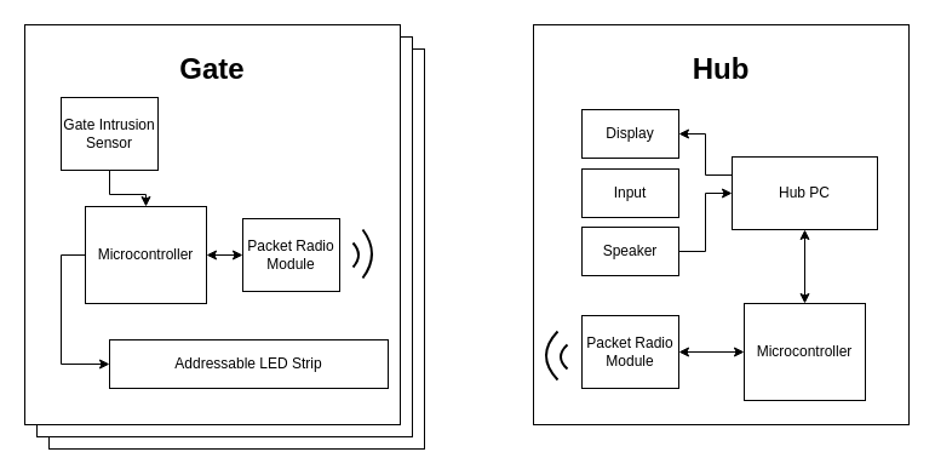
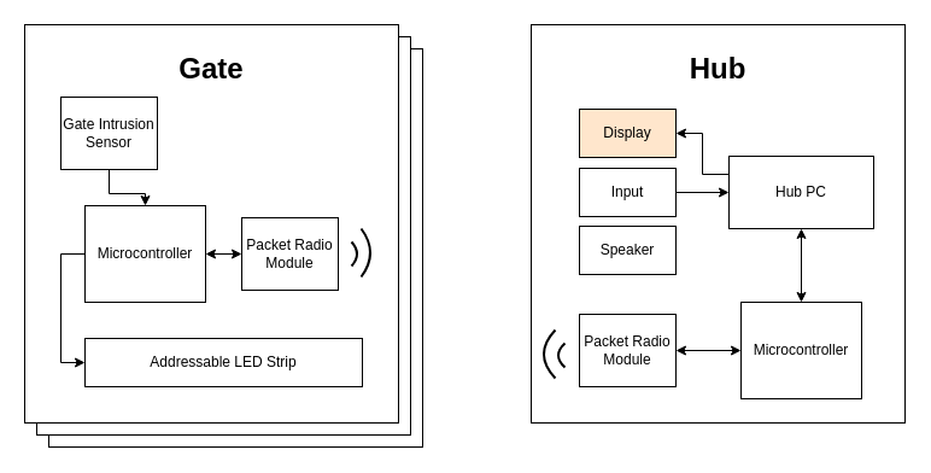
- <mxCell id="32" value="Display" style="rounded=0;whiteSpace=wrap;html=1;" vertex="1" parent="1"><mxGeometry x="480" y="90" width="80" height="40" as="geometry" /></mxCell>
+ <mxCell id="32" value="Display" style="rounded=0;whiteSpace=wrap;html=1;fillColor=#ffe6cc;" vertex="1" parent="1"><mxGeometry x="480" y="90" width="80" height="40" as="geometry" /></mxCell>
- <mxCell id="29" style="edgeStyle=orthogonalEdgeStyle;rounded=0;orthogonalLoop=1;jettySize=auto;html=1;exitX=0;exitY=0.5;exitDx=0;exitDy=0;startArrow=classic;startFill=1;endArrow=none;endFill=0;strokeWidth=1;" edge="1" parent="1" source="31" target="34"><mxGeometry relative="1" as="geometry" /></mxCell>
+ <mxCell id="29" style="edgeStyle=orthogonalEdgeStyle;rounded=0;orthogonalLoop=1;jettySize=auto;html=1;exitX=0;exitY=0.5;exitDx=0;exitDy=0;entryX=1;entryY=0.5;entryDx=0;entryDy=0;startArrow=classic;startFill=1;endArrow=none;endFill=0;strokeWidth=1;" edge="1" parent="1" source="31" target="33"><mxGeometry relative="1" as="geometry" /></mxCell>
- <mxCell id="15" value="Addressable LED Strip" style="rounded=0;whiteSpace=wrap;html=1;" parent="5" vertex="1"><mxGeometry x="70" y="260" width="230" height="40" as="geometry" /></mxCell>
+ <mxCell id="15" value="Addressable LED Strip" style="rounded=0;whiteSpace=wrap;html=1;" parent="5" vertex="1"><mxGeometry x="50" y="260" width="230" height="40" as="geometry" /></mxCell>
